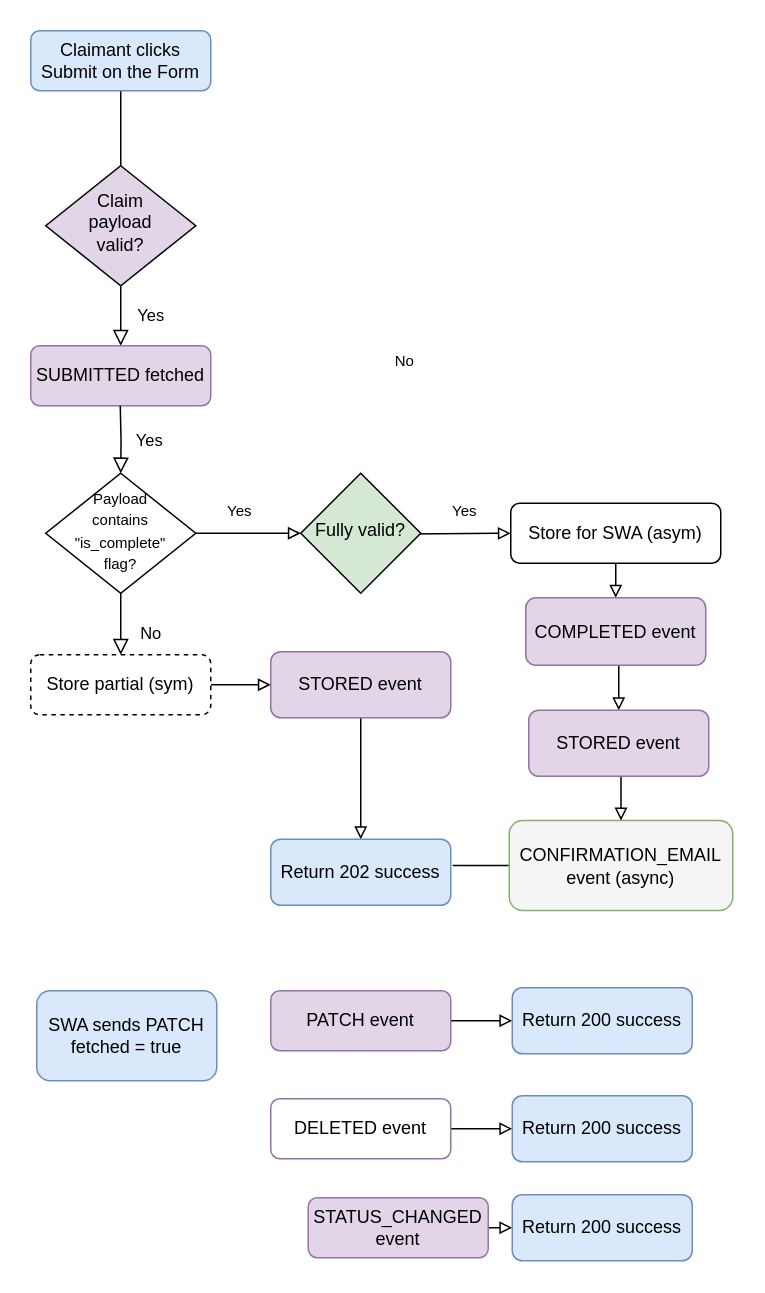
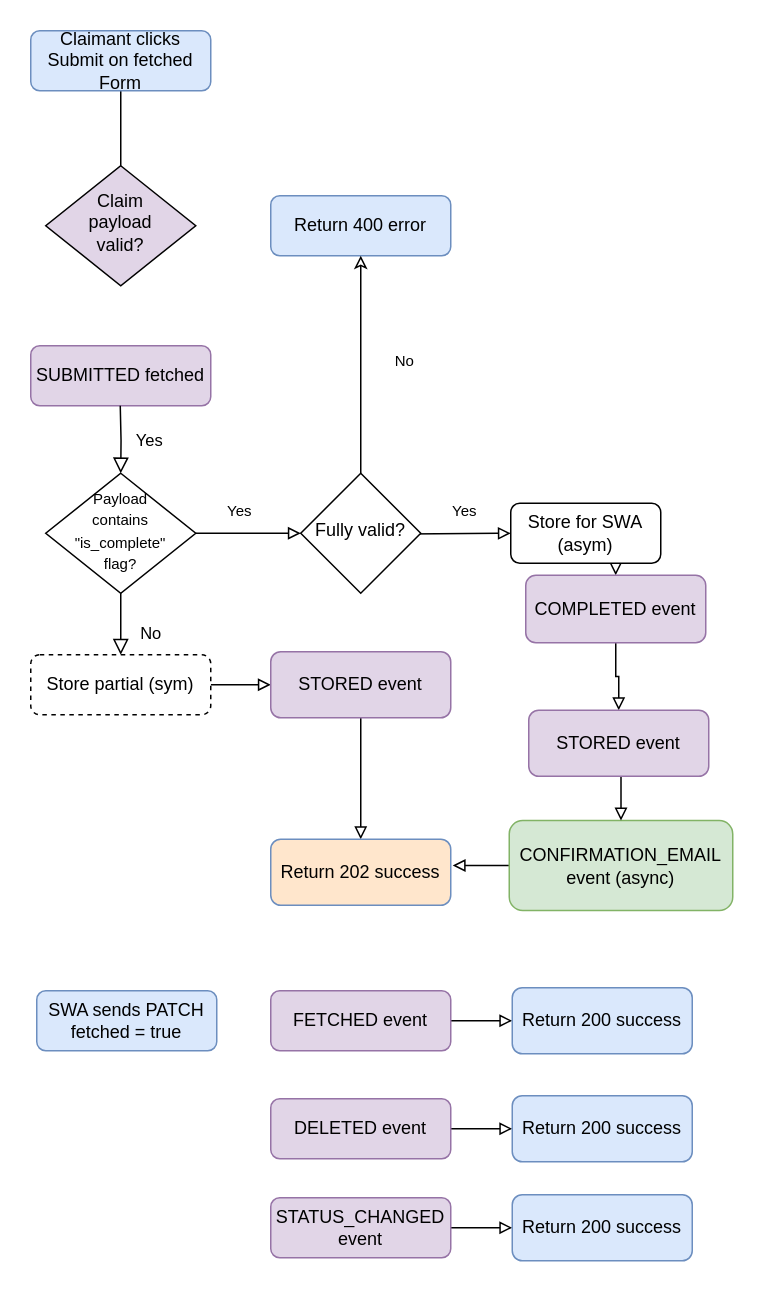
- <mxCell id="3" value="Claimant clicks Submit on the Form" style="rounded=1;whiteSpace=wrap;html=1;fontSize=12;glass=0;strokeWidth=1;shadow=0;fillColor=#dae8fc;strokeColor=#6c8ebf;" parent="1" vertex="1"><mxGeometry x="20" y="20" width="120" height="40" as="geometry" /></mxCell>
+ <mxCell id="3" value="Claimant clicks Submit on fetched Form" style="rounded=1;whiteSpace=wrap;html=1;fontSize=12;glass=0;strokeWidth=1;shadow=0;fillColor=#dae8fc;strokeColor=#6c8ebf;" parent="1" vertex="1"><mxGeometry x="20" y="20" width="120" height="40" as="geometry" /></mxCell>
+ <mxCell id="6" value="Return 400 error" style="rounded=1;whiteSpace=wrap;html=1;fontSize=12;glass=0;strokeWidth=1;shadow=0;fillColor=#dae8fc;strokeColor=#6c8ebf;" parent="1" vertex="1"><mxGeometry x="180" y="130" width="120" height="40" as="geometry" /></mxCell>
- <mxCell id="4" value="Yes" style="rounded=0;html=1;jettySize=auto;orthogonalLoop=1;fontSize=11;endArrow=block;endFill=0;endSize=8;strokeWidth=1;shadow=0;labelBackgroundColor=none;edgeStyle=orthogonalEdgeStyle;entryX=0.5;entryY=0;entryDx=0;entryDy=0;" parent="1" source="5" target="15" edge="1"><mxGeometry y="20" relative="1" as="geometry"><mxPoint as="offset" /></mxGeometry></mxCell>
+ <mxCell id="22" style="edgeStyle=orthogonalEdgeStyle;rounded=0;orthogonalLoop=1;jettySize=auto;html=1;exitX=0.5;exitY=0;exitDx=0;exitDy=0;entryX=0.5;entryY=1;entryDx=0;entryDy=0;fontSize=10;endFill=0;" parent="1" source="23" target="6" edge="1"><mxGeometry relative="1" as="geometry" /></mxCell>
- <mxCell id="23" value="Fully valid?" style="rhombus;whiteSpace=wrap;html=1;shadow=0;strokeWidth=1;spacing=6;spacingTop=-4;fillColor=#d5e8d4;" parent="1" vertex="1"><mxGeometry x="200" y="315" width="80" height="80" as="geometry" /></mxCell>
+ <mxCell id="23" value="Fully valid?" style="rhombus;whiteSpace=wrap;html=1;shadow=0;strokeWidth=1;spacing=6;spacingTop=-4;" parent="1" vertex="1"><mxGeometry x="200" y="315" width="80" height="80" as="geometry" /></mxCell>
- <mxCell id="14" value="Store for SWA (asym)" style="rounded=1;whiteSpace=wrap;html=1;fontSize=12;glass=0;strokeWidth=1;shadow=0;" parent="1" vertex="1"><mxGeometry x="340" y="335" width="140" height="40" as="geometry" /></mxCell>
+ <mxCell id="14" value="Store for SWA (asym)" style="rounded=1;whiteSpace=wrap;html=1;fontSize=12;glass=0;strokeWidth=1;shadow=0;" parent="1" vertex="1"><mxGeometry x="340" y="335" width="100" height="40" as="geometry" /></mxCell>
- <mxCell id="19" value="COMPLETED event" style="whiteSpace=wrap;html=1;rounded=1;shadow=0;strokeWidth=1;glass=0;fillColor=#e1d5e7;strokeColor=#9673a6;" parent="1" vertex="1"><mxGeometry x="350" y="398" width="120" height="45" as="geometry" /></mxCell>
+ <mxCell id="19" value="COMPLETED event" style="whiteSpace=wrap;html=1;rounded=1;shadow=0;strokeWidth=1;glass=0;fillColor=#e1d5e7;strokeColor=#9673a6;" parent="1" vertex="1"><mxGeometry x="350" y="383" width="120" height="45" as="geometry" /></mxCell>
- <mxCell id="27" style="edgeStyle=orthogonalEdgeStyle;rounded=0;orthogonalLoop=1;jettySize=auto;html=1;exitX=0;exitY=0.5;exitDx=0;exitDy=0;entryX=1.011;entryY=0.409;entryDx=0;entryDy=0;entryPerimeter=0;fontSize=10;endFill=0;endArrow=none;" parent="1" source="28" target="20" edge="1"><mxGeometry relative="1" as="geometry" /></mxCell>
+ <mxCell id="27" style="edgeStyle=orthogonalEdgeStyle;rounded=0;orthogonalLoop=1;jettySize=auto;html=1;exitX=0;exitY=0.5;exitDx=0;exitDy=0;entryX=1.011;entryY=0.409;entryDx=0;entryDy=0;entryPerimeter=0;fontSize=10;endFill=0;endArrow=block;" parent="1" source="28" target="20" edge="1"><mxGeometry relative="1" as="geometry" /></mxCell>
- <mxCell id="28" value="CONFIRMATION_EMAIL event (async)" style="whiteSpace=wrap;html=1;rounded=1;shadow=0;strokeWidth=1;glass=0;fillColor=#f5f5f5;strokeColor=#82b366;" parent="1" vertex="1"><mxGeometry x="339" y="546.5" width="149" height="60" as="geometry" /></mxCell>
+ <mxCell id="28" value="CONFIRMATION_EMAIL event (async)" style="whiteSpace=wrap;html=1;rounded=1;shadow=0;strokeWidth=1;glass=0;fillColor=#d5e8d4;strokeColor=#82b366;" parent="1" vertex="1"><mxGeometry x="339" y="546.5" width="149" height="60" as="geometry" /></mxCell>
- <mxCell id="20" value="Return 202 success" style="whiteSpace=wrap;html=1;rounded=1;shadow=0;strokeWidth=1;glass=0;fillColor=#dae8fc;strokeColor=#6c8ebf;" parent="1" vertex="1"><mxGeometry x="180" y="559" width="120" height="44" as="geometry" /></mxCell>
+ <mxCell id="20" value="Return 202 success" style="whiteSpace=wrap;html=1;rounded=1;shadow=0;strokeWidth=1;glass=0;fillColor=#ffe6cc;strokeColor=#6c8ebf;" parent="1" vertex="1"><mxGeometry x="180" y="559" width="120" height="44" as="geometry" /></mxCell>
- <mxCell id="33" value="PATCH event" style="whiteSpace=wrap;html=1;rounded=1;shadow=0;strokeWidth=1;glass=0;fillColor=#e1d5e7;strokeColor=#9673a6;" vertex="1" parent="1"><mxGeometry x="180" y="660" width="120" height="40" as="geometry" /></mxCell>
+ <mxCell id="33" value="FETCHED event" style="whiteSpace=wrap;html=1;rounded=1;shadow=0;strokeWidth=1;glass=0;fillColor=#e1d5e7;strokeColor=#9673a6;" vertex="1" parent="1"><mxGeometry x="180" y="660" width="120" height="40" as="geometry" /></mxCell>
- <mxCell id="31" value="SWA sends PATCH fetched = true" style="rounded=1;whiteSpace=wrap;html=1;fontSize=12;glass=0;strokeWidth=1;shadow=0;fillColor=#dae8fc;strokeColor=#6c8ebf;" vertex="1" parent="1"><mxGeometry x="24" y="660" width="120" height="60" as="geometry" /></mxCell>
+ <mxCell id="31" value="SWA sends PATCH fetched = true" style="rounded=1;whiteSpace=wrap;html=1;fontSize=12;glass=0;strokeWidth=1;shadow=0;fillColor=#dae8fc;strokeColor=#6c8ebf;" vertex="1" parent="1"><mxGeometry x="24" y="660" width="120" height="40" as="geometry" /></mxCell>
- <mxCell id="37" value="DELETED event" style="whiteSpace=wrap;html=1;rounded=1;shadow=0;strokeWidth=1;glass=0;fillColor=#ffffff;strokeColor=#9673a6;" vertex="1" parent="1"><mxGeometry x="180" y="732" width="120" height="40" as="geometry" /></mxCell>
+ <mxCell id="37" value="DELETED event" style="whiteSpace=wrap;html=1;rounded=1;shadow=0;strokeWidth=1;glass=0;fillColor=#e1d5e7;strokeColor=#9673a6;" vertex="1" parent="1"><mxGeometry x="180" y="732" width="120" height="40" as="geometry" /></mxCell>
- <mxCell id="41" value="STATUS_CHANGED event" style="whiteSpace=wrap;html=1;rounded=1;shadow=0;strokeWidth=1;glass=0;fillColor=#e1d5e7;strokeColor=#9673a6;" vertex="1" parent="1"><mxGeometry x="205" y="798" width="120" height="40" as="geometry" /></mxCell>
+ <mxCell id="41" value="STATUS_CHANGED event" style="whiteSpace=wrap;html=1;rounded=1;shadow=0;strokeWidth=1;glass=0;fillColor=#e1d5e7;strokeColor=#9673a6;" vertex="1" parent="1"><mxGeometry x="180" y="798" width="120" height="40" as="geometry" /></mxCell>
